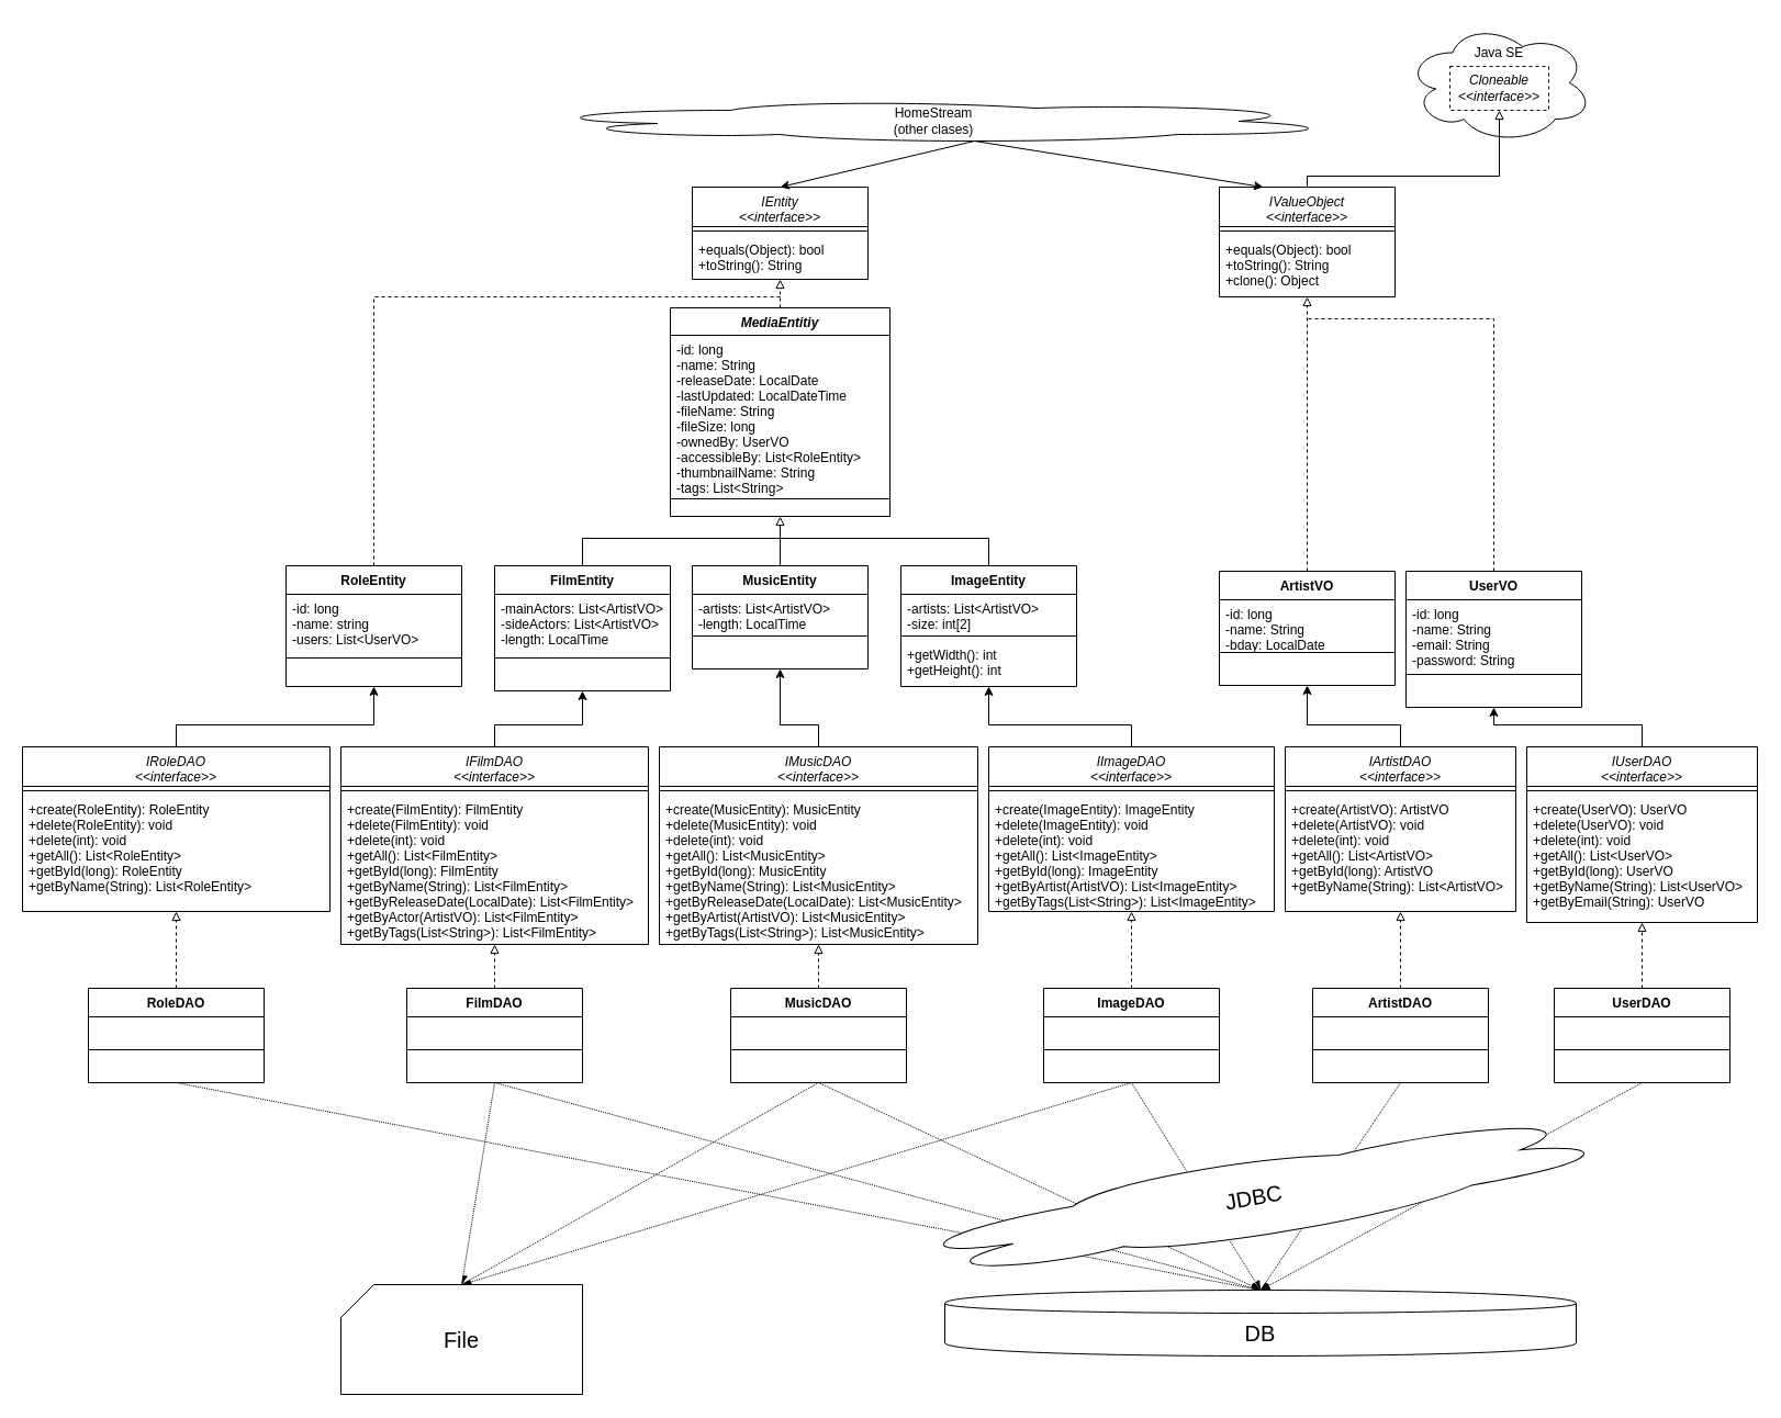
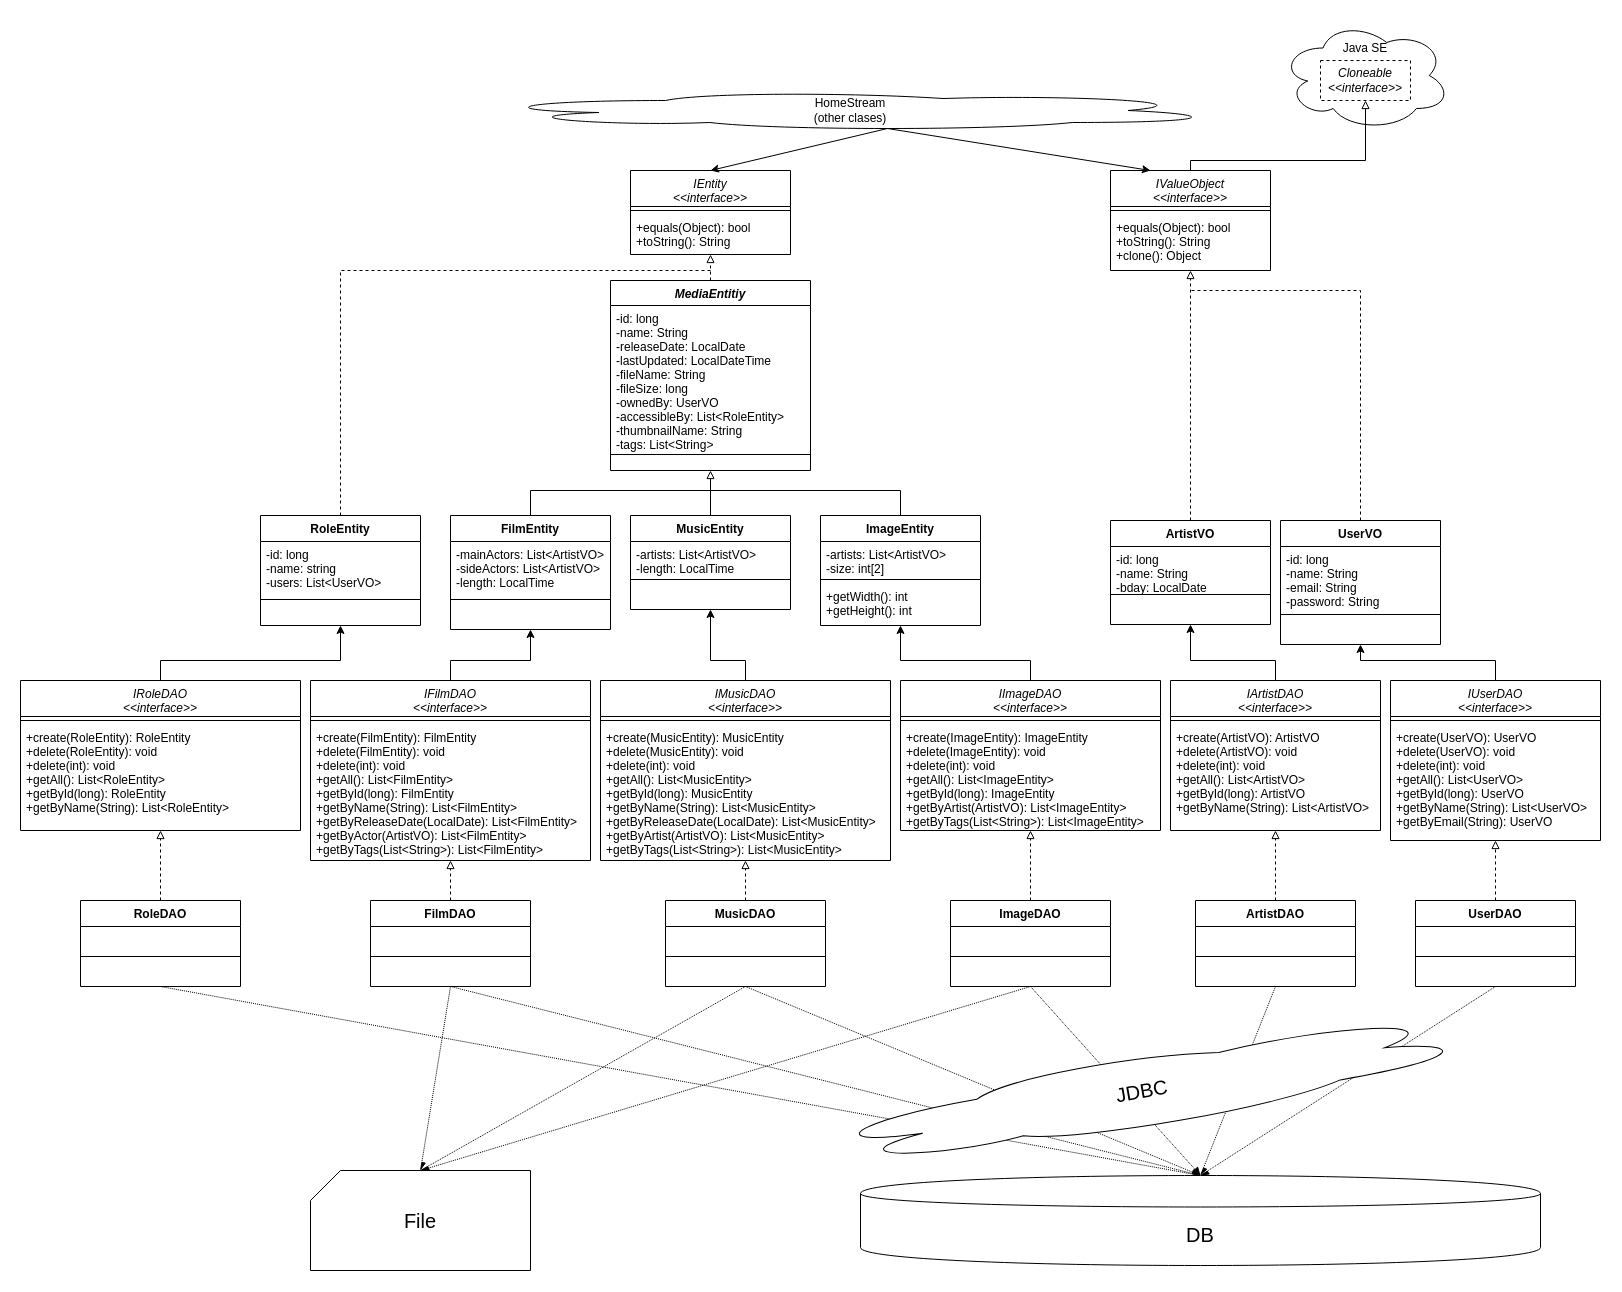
- <mxCell id="111" value="&lt;font style=&quot;font-size: 20px&quot;&gt;DB&lt;/font&gt;" style="shape=cylinder;whiteSpace=wrap;html=1;boundedLbl=1;backgroundOutline=1;" parent="1" vertex="1"><mxGeometry x="860" y="1175" width="575" height="60" as="geometry" /></mxCell>
+ <mxCell id="111" value="&lt;font style=&quot;font-size: 20px&quot;&gt;DB&lt;/font&gt;" style="shape=cylinder;whiteSpace=wrap;html=1;boundedLbl=1;backgroundOutline=1;" parent="1" vertex="1"><mxGeometry x="860" y="1175" width="680" height="90" as="geometry" /></mxCell>
